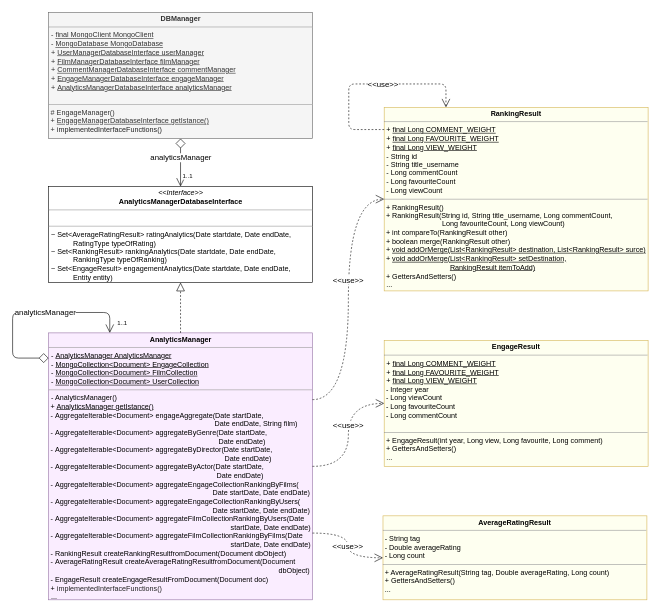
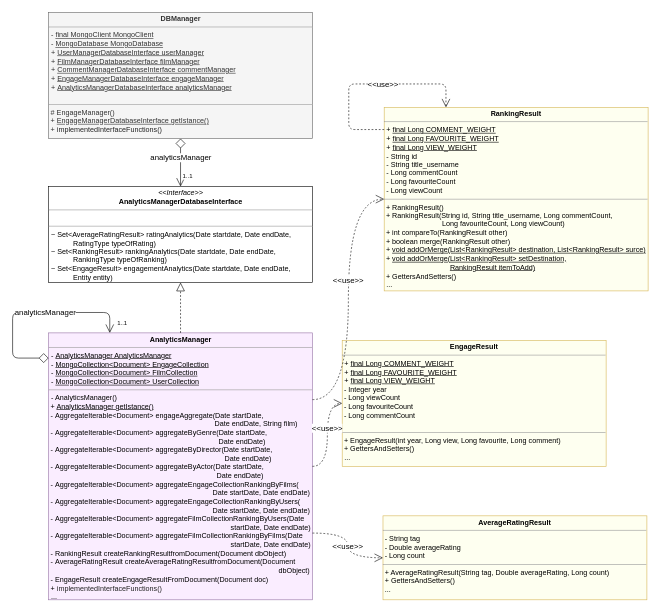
- <mxCell id="13" value="&lt;p style=&quot;margin: 0px ; margin-top: 4px ; text-align: center&quot;&gt;&lt;b&gt;EngageResult&lt;/b&gt;&lt;br&gt;&lt;/p&gt;&lt;hr size=&quot;1&quot;&gt;&lt;p style=&quot;margin: 0px ; margin-left: 4px&quot;&gt;+ &lt;u&gt;final&amp;nbsp;Long COMMENT_WEIGHT&lt;/u&gt;&lt;/p&gt;&lt;p style=&quot;margin: 0px ; margin-left: 4px&quot;&gt;+ &lt;u&gt;final&amp;nbsp;Long FAVOURITE_WEIGHT&lt;/u&gt;&lt;/p&gt;&lt;p style=&quot;margin: 0px ; margin-left: 4px&quot;&gt;+ &lt;u&gt;final&amp;nbsp;Long VIEW_WEIGHT&lt;/u&gt;&lt;/p&gt;&lt;p style=&quot;margin: 0px ; margin-left: 4px&quot;&gt;&lt;/p&gt;&amp;nbsp;-&amp;nbsp;Integer year&lt;br&gt;&amp;nbsp;-&amp;nbsp;Long viewCount&lt;br&gt;&amp;nbsp;-&amp;nbsp;Long favouriteCount&lt;br&gt;&amp;nbsp;-&amp;nbsp;Long commentCount&lt;br&gt;&lt;br&gt;&lt;hr size=&quot;1&quot;&gt;&lt;p style=&quot;margin: 0px ; margin-left: 4px&quot;&gt;&lt;/p&gt;&amp;nbsp;+&amp;nbsp;EngageResult(int year, Long view, Long favourite, Long comment)&lt;br&gt;&amp;nbsp;+ GettersAndSetters()&lt;br&gt;&lt;p style=&quot;margin: 0px ; margin-left: 4px&quot;&gt;...&lt;/p&gt;" style="verticalAlign=top;align=left;overflow=fill;fontSize=12;fontFamily=Helvetica;html=1;gradientDirection=west;fillColor=#FEFFF0;strokeColor=#d6b656;" vertex="1" parent="1"><mxGeometry x="640" y="566.5" width="440" height="210" as="geometry" /></mxCell>
+ <mxCell id="13" value="&lt;p style=&quot;margin: 0px ; margin-top: 4px ; text-align: center&quot;&gt;&lt;b&gt;EngageResult&lt;/b&gt;&lt;br&gt;&lt;/p&gt;&lt;hr size=&quot;1&quot;&gt;&lt;p style=&quot;margin: 0px ; margin-left: 4px&quot;&gt;+ &lt;u&gt;final&amp;nbsp;Long COMMENT_WEIGHT&lt;/u&gt;&lt;/p&gt;&lt;p style=&quot;margin: 0px ; margin-left: 4px&quot;&gt;+ &lt;u&gt;final&amp;nbsp;Long FAVOURITE_WEIGHT&lt;/u&gt;&lt;/p&gt;&lt;p style=&quot;margin: 0px ; margin-left: 4px&quot;&gt;+ &lt;u&gt;final&amp;nbsp;Long VIEW_WEIGHT&lt;/u&gt;&lt;/p&gt;&lt;p style=&quot;margin: 0px ; margin-left: 4px&quot;&gt;&lt;/p&gt;&amp;nbsp;-&amp;nbsp;Integer year&lt;br&gt;&amp;nbsp;-&amp;nbsp;Long viewCount&lt;br&gt;&amp;nbsp;-&amp;nbsp;Long favouriteCount&lt;br&gt;&amp;nbsp;-&amp;nbsp;Long commentCount&lt;br&gt;&lt;br&gt;&lt;hr size=&quot;1&quot;&gt;&lt;p style=&quot;margin: 0px ; margin-left: 4px&quot;&gt;&lt;/p&gt;&amp;nbsp;+&amp;nbsp;EngageResult(int year, Long view, Long favourite, Long comment)&lt;br&gt;&amp;nbsp;+ GettersAndSetters()&lt;br&gt;&lt;p style=&quot;margin: 0px ; margin-left: 4px&quot;&gt;...&lt;/p&gt;" style="verticalAlign=top;align=left;overflow=fill;fontSize=12;fontFamily=Helvetica;html=1;gradientDirection=west;fillColor=#FEFFF0;strokeColor=#d6b656;" vertex="1" parent="1"><mxGeometry x="570" y="566.5" width="440" height="210" as="geometry" /></mxCell>
